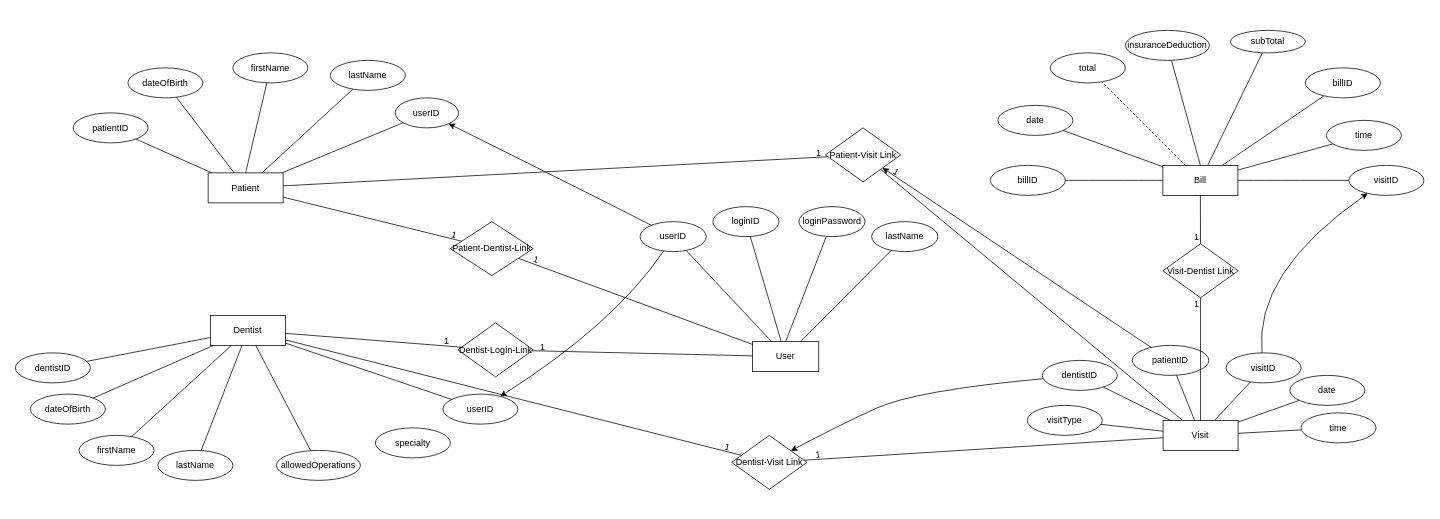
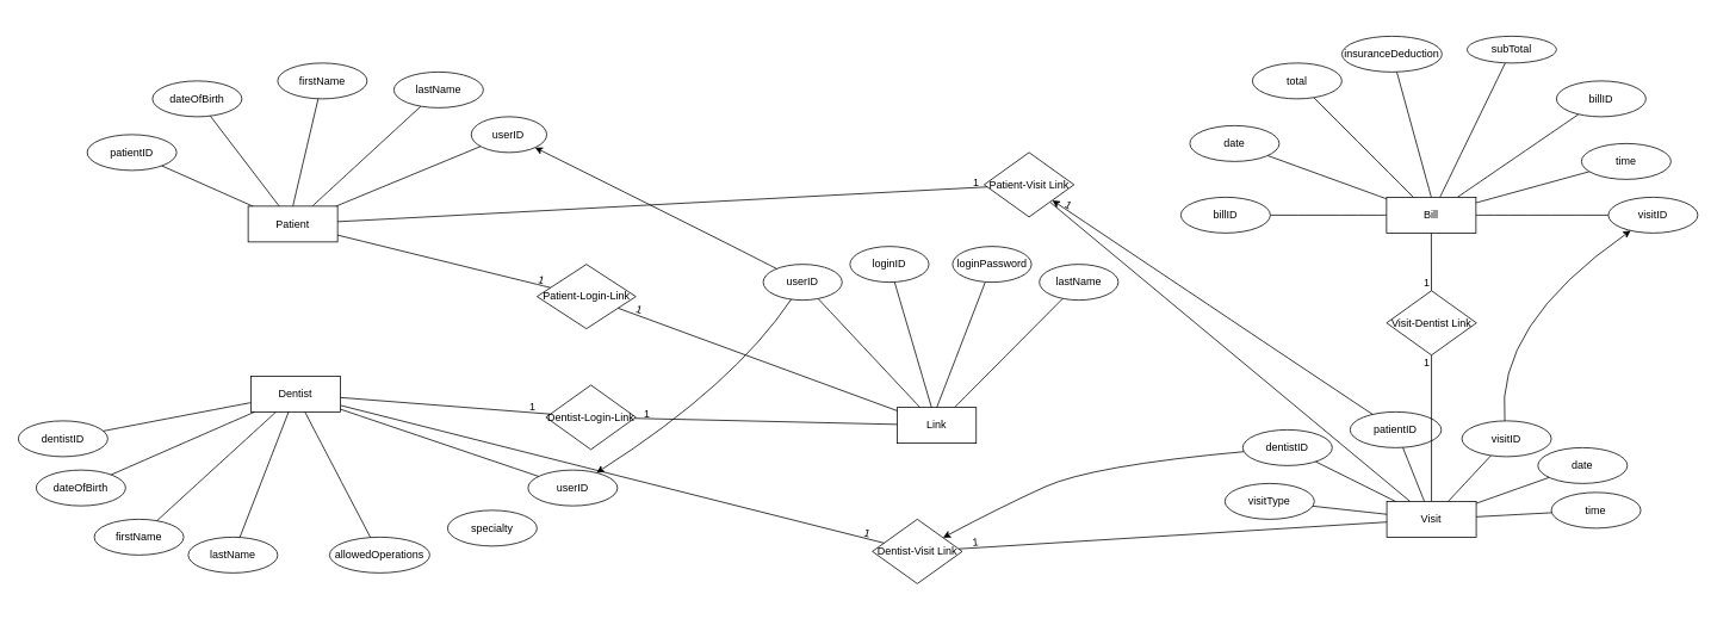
- <mxCell id="10" value="" style="endArrow=none;html=1;rounded=0;fontSize=12;startSize=8;endSize=8;curved=1;dashed=1;" parent="2" source="3" target="11" edge="1"><mxGeometry relative="1" as="geometry"><mxPoint x="259.797" y="220" as="sourcePoint" /><mxPoint x="120" y="40" as="targetPoint" /></mxGeometry></mxCell>
+ <mxCell id="10" value="" style="endArrow=none;html=1;rounded=0;fontSize=12;startSize=8;endSize=8;curved=1;" parent="2" source="3" target="11" edge="1"><mxGeometry relative="1" as="geometry"><mxPoint x="259.797" y="220" as="sourcePoint" /><mxPoint x="120" y="40" as="targetPoint" /></mxGeometry></mxCell>
- <mxCell id="89" value="Patient-Dentist-Link" style="rhombus;whiteSpace=wrap;html=1;" vertex="1" parent="1"><mxGeometry x="600" y="295" width="110.54" height="72" as="geometry" /></mxCell>
+ <mxCell id="89" value="Patient-Login-Link" style="rhombus;whiteSpace=wrap;html=1;" vertex="1" parent="1"><mxGeometry x="600" y="295" width="110.54" height="72" as="geometry" /></mxCell>
- <mxCell id="47" value="User" style="whiteSpace=wrap;html=1;align=center;" vertex="1" parent="46"><mxGeometry x="202.941" y="200" width="88.235" height="40" as="geometry" /></mxCell>
+ <mxCell id="47" value="Link" style="whiteSpace=wrap;html=1;align=center;" vertex="1" parent="46"><mxGeometry x="202.941" y="200" width="88.235" height="40" as="geometry" /></mxCell>
